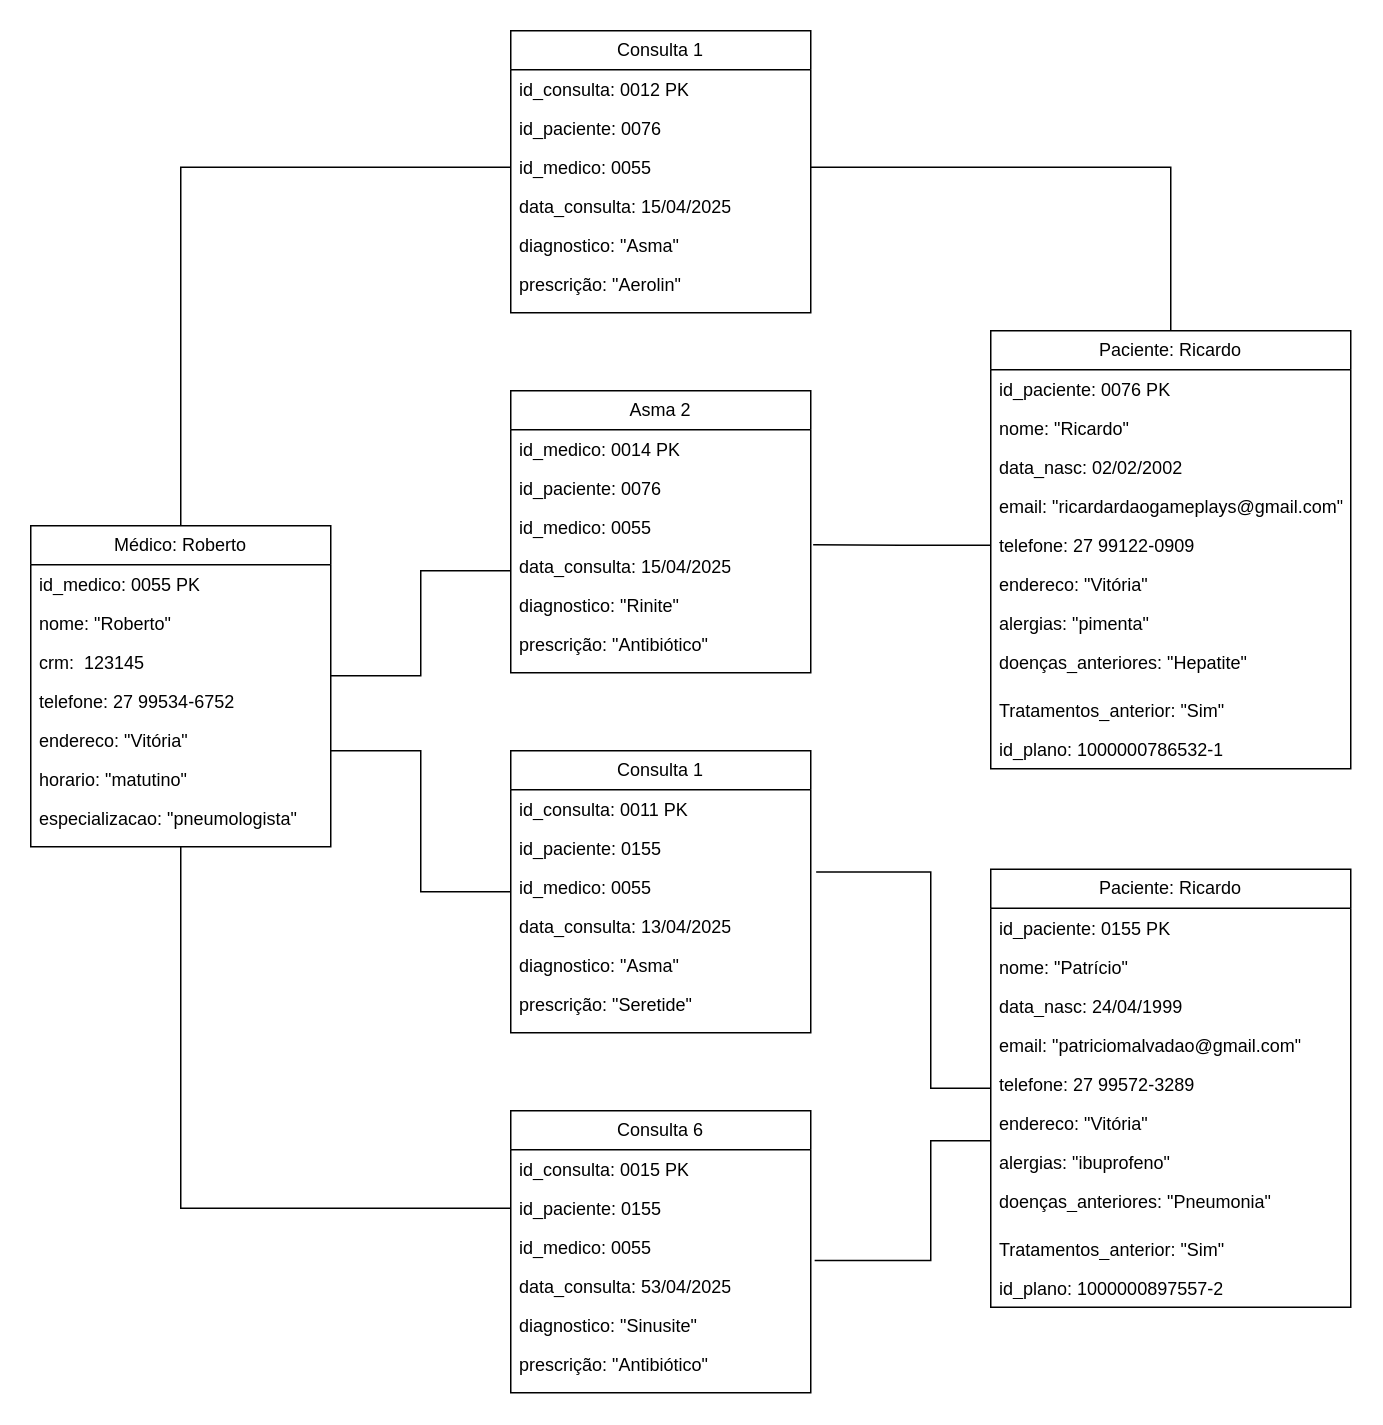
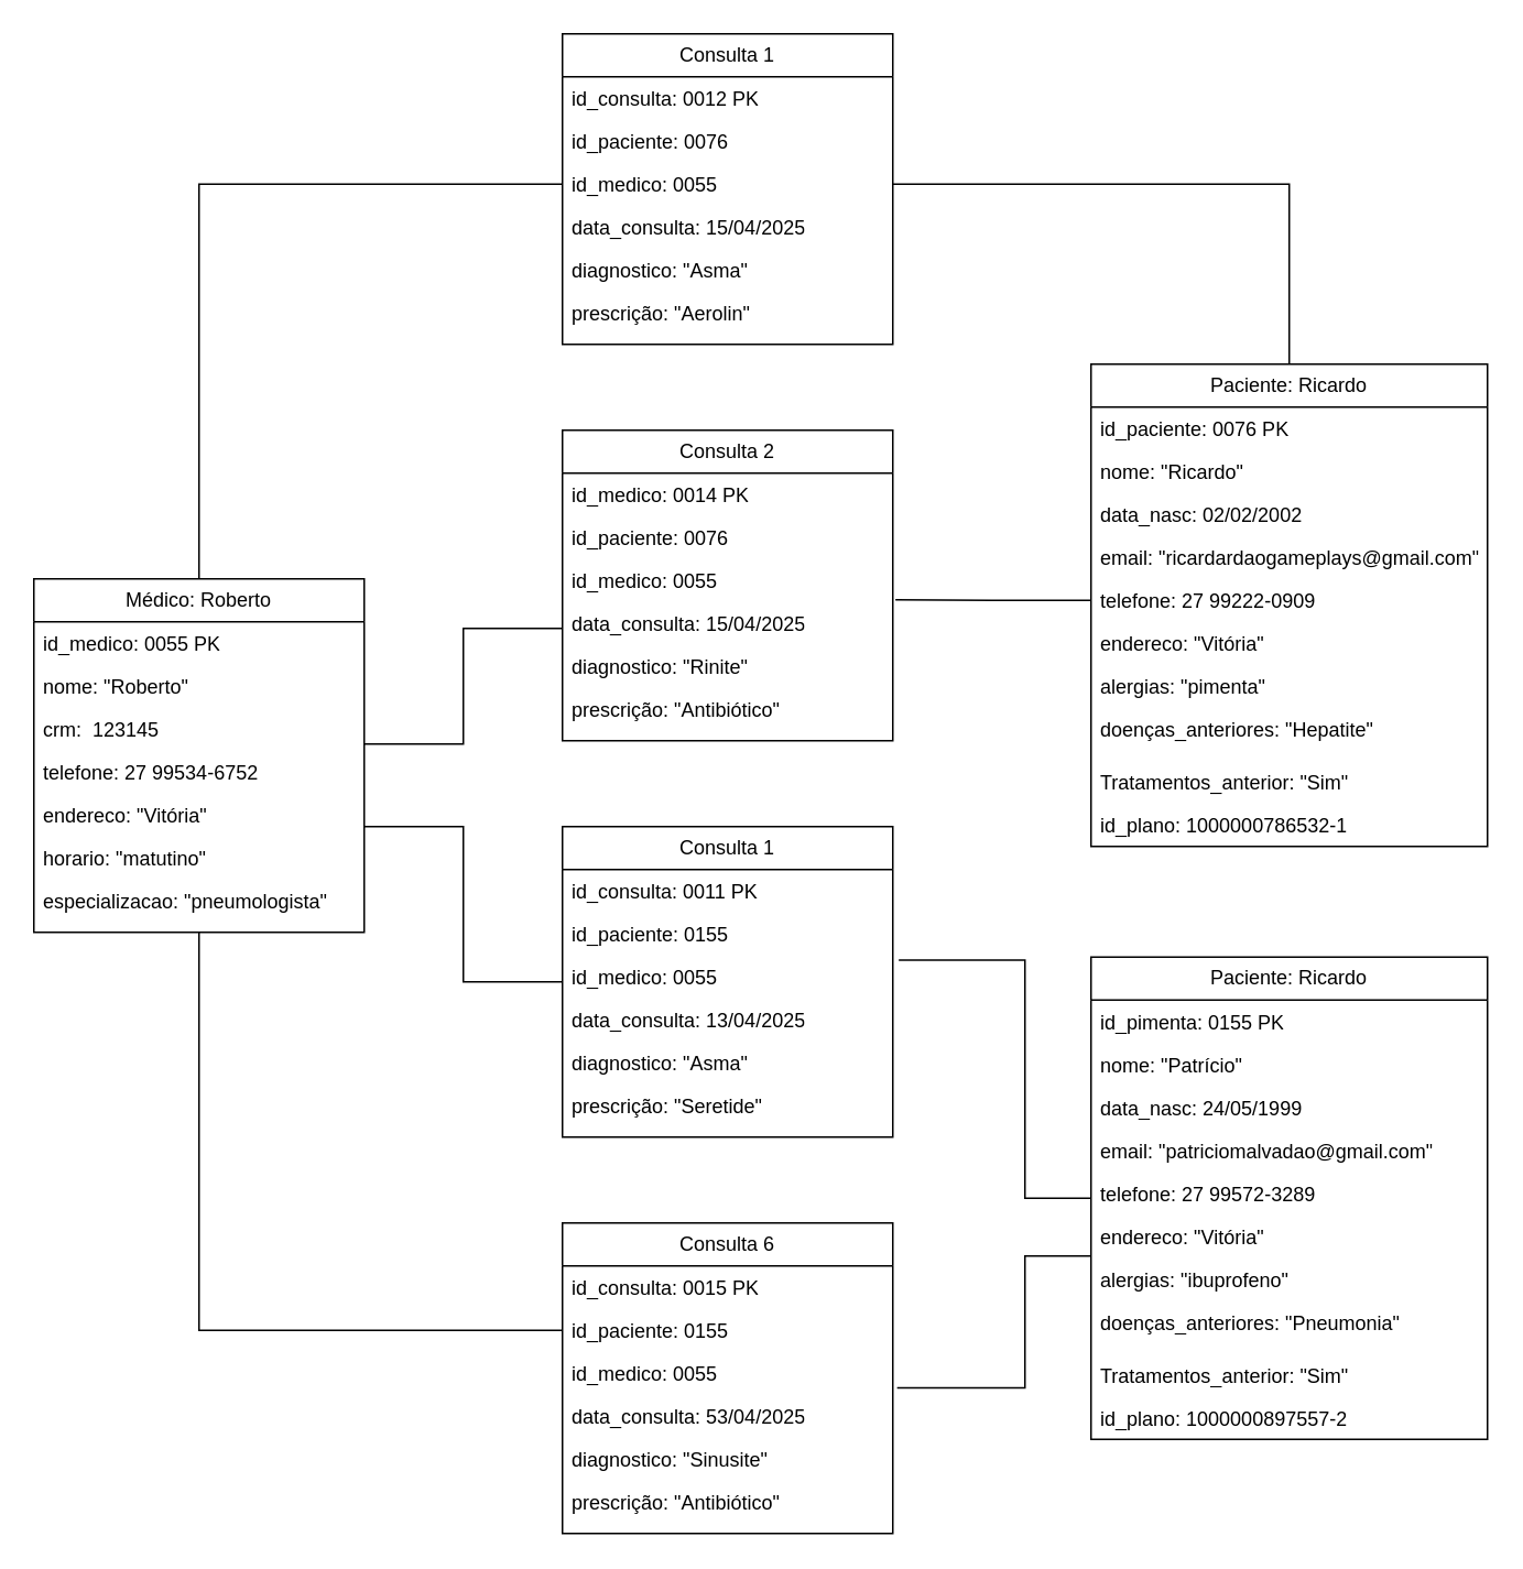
- <mxCell id="32" value="Asma 2" style="swimlane;fontStyle=0;childLayout=stackLayout;horizontal=1;startSize=26;fillColor=none;horizontalStack=0;resizeParent=1;resizeParentMax=0;resizeLast=0;collapsible=1;marginBottom=0;whiteSpace=wrap;html=1;" vertex="1" parent="1"><mxGeometry x="340" y="260" width="200" height="188" as="geometry" /></mxCell>
+ <mxCell id="32" value="Consulta 2" style="swimlane;fontStyle=0;childLayout=stackLayout;horizontal=1;startSize=26;fillColor=none;horizontalStack=0;resizeParent=1;resizeParentMax=0;resizeLast=0;collapsible=1;marginBottom=0;whiteSpace=wrap;html=1;" vertex="1" parent="1"><mxGeometry x="340" y="260" width="200" height="188" as="geometry" /></mxCell>
- <mxCell id="19" value="telefone: 27 99122-0909" style="text;strokeColor=none;fillColor=none;align=left;verticalAlign=top;spacingLeft=4;spacingRight=4;overflow=hidden;rotatable=0;points=[[0,0.5],[1,0.5]];portConstraint=eastwest;whiteSpace=wrap;html=1;" vertex="1" parent="14"><mxGeometry y="130" width="240" height="26" as="geometry" /></mxCell>
+ <mxCell id="19" value="telefone: 27 99222-0909" style="text;strokeColor=none;fillColor=none;align=left;verticalAlign=top;spacingLeft=4;spacingRight=4;overflow=hidden;rotatable=0;points=[[0,0.5],[1,0.5]];portConstraint=eastwest;whiteSpace=wrap;html=1;" vertex="1" parent="14"><mxGeometry y="130" width="240" height="26" as="geometry" /></mxCell>
- <mxCell id="40" value="id_paciente: 0155 PK" style="text;strokeColor=none;fillColor=none;align=left;verticalAlign=top;spacingLeft=4;spacingRight=4;overflow=hidden;rotatable=0;points=[[0,0.5],[1,0.5]];portConstraint=eastwest;whiteSpace=wrap;html=1;" vertex="1" parent="39"><mxGeometry y="26" width="240" height="26" as="geometry" /></mxCell>
+ <mxCell id="40" value="id_pimenta: 0155 PK" style="text;strokeColor=none;fillColor=none;align=left;verticalAlign=top;spacingLeft=4;spacingRight=4;overflow=hidden;rotatable=0;points=[[0,0.5],[1,0.5]];portConstraint=eastwest;whiteSpace=wrap;html=1;" vertex="1" parent="39"><mxGeometry y="26" width="240" height="26" as="geometry" /></mxCell>
- <mxCell id="42" value="data_nasc: 24/04/1999" style="text;strokeColor=none;fillColor=none;align=left;verticalAlign=top;spacingLeft=4;spacingRight=4;overflow=hidden;rotatable=0;points=[[0,0.5],[1,0.5]];portConstraint=eastwest;whiteSpace=wrap;html=1;" vertex="1" parent="39"><mxGeometry y="78" width="240" height="26" as="geometry" /></mxCell>
+ <mxCell id="42" value="data_nasc: 24/05/1999" style="text;strokeColor=none;fillColor=none;align=left;verticalAlign=top;spacingLeft=4;spacingRight=4;overflow=hidden;rotatable=0;points=[[0,0.5],[1,0.5]];portConstraint=eastwest;whiteSpace=wrap;html=1;" vertex="1" parent="39"><mxGeometry y="78" width="240" height="26" as="geometry" /></mxCell>
